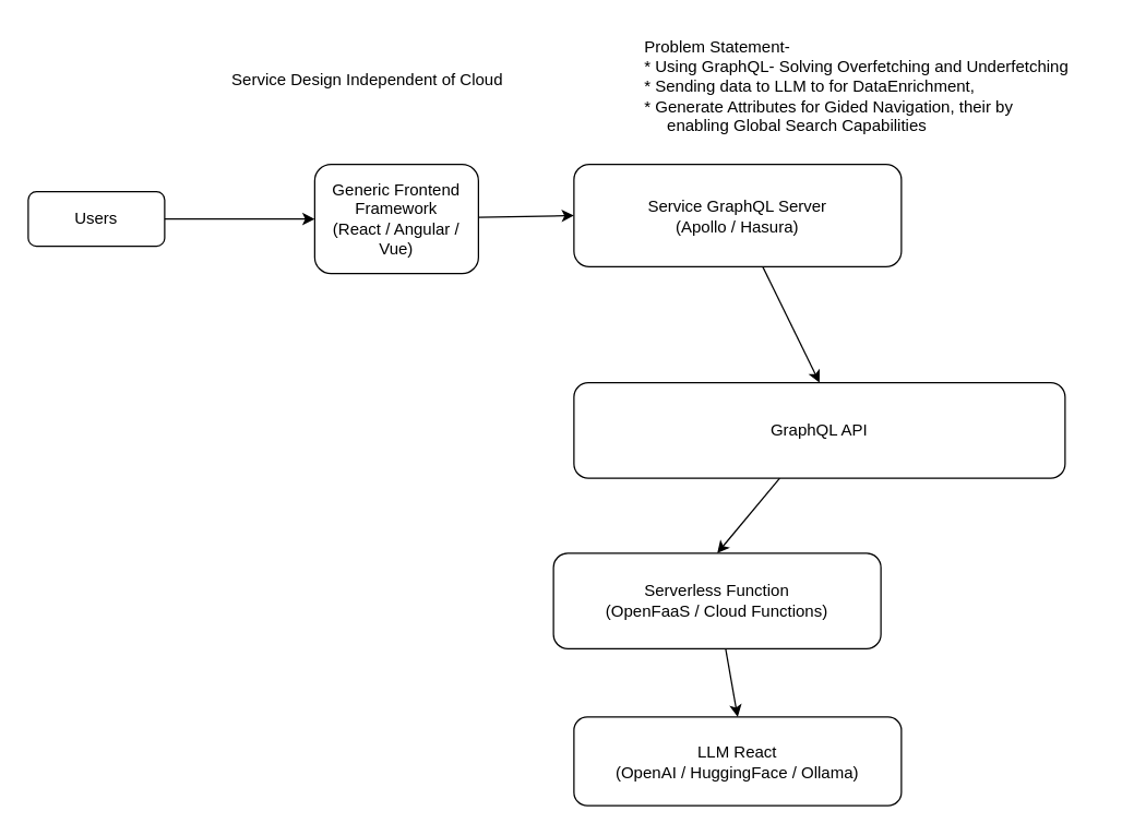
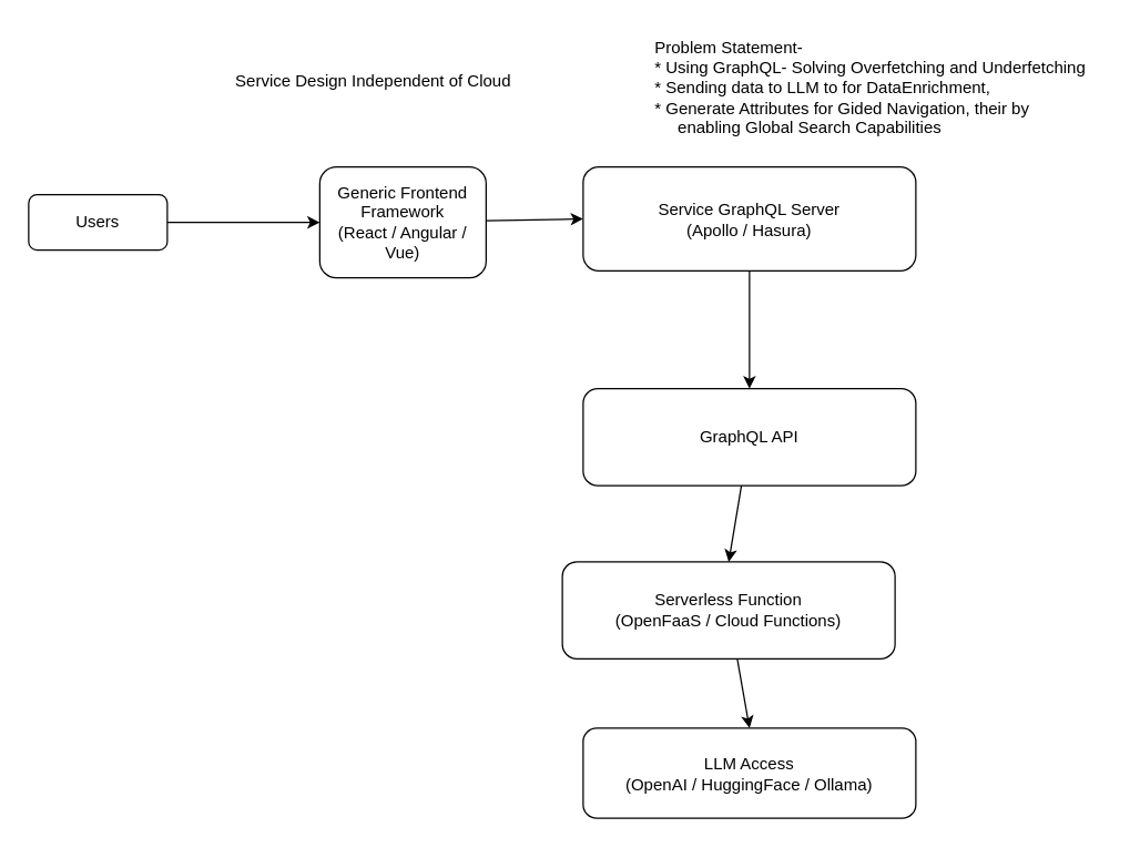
- <mxCell id="7" value="GraphQL API" style="rounded=1;whiteSpace=wrap;html=1;" parent="1" vertex="1"><mxGeometry x="420" y="280" width="360" height="70" as="geometry" /></mxCell>
+ <mxCell id="7" value="GraphQL API" style="rounded=1;whiteSpace=wrap;html=1;" parent="1" vertex="1"><mxGeometry x="420" y="280" width="240" height="70" as="geometry" /></mxCell>
- <mxCell id="10" value="LLM React&#10;(OpenAI / HuggingFace / Ollama)" style="rounded=1;whiteSpace=wrap;html=1;" parent="1" vertex="1"><mxGeometry x="420" y="525" width="240" height="65" as="geometry" /></mxCell>
+ <mxCell id="10" value="LLM Access&#10;(OpenAI / HuggingFace / Ollama)" style="rounded=1;whiteSpace=wrap;html=1;" parent="1" vertex="1"><mxGeometry x="420" y="525" width="240" height="65" as="geometry" /></mxCell>
